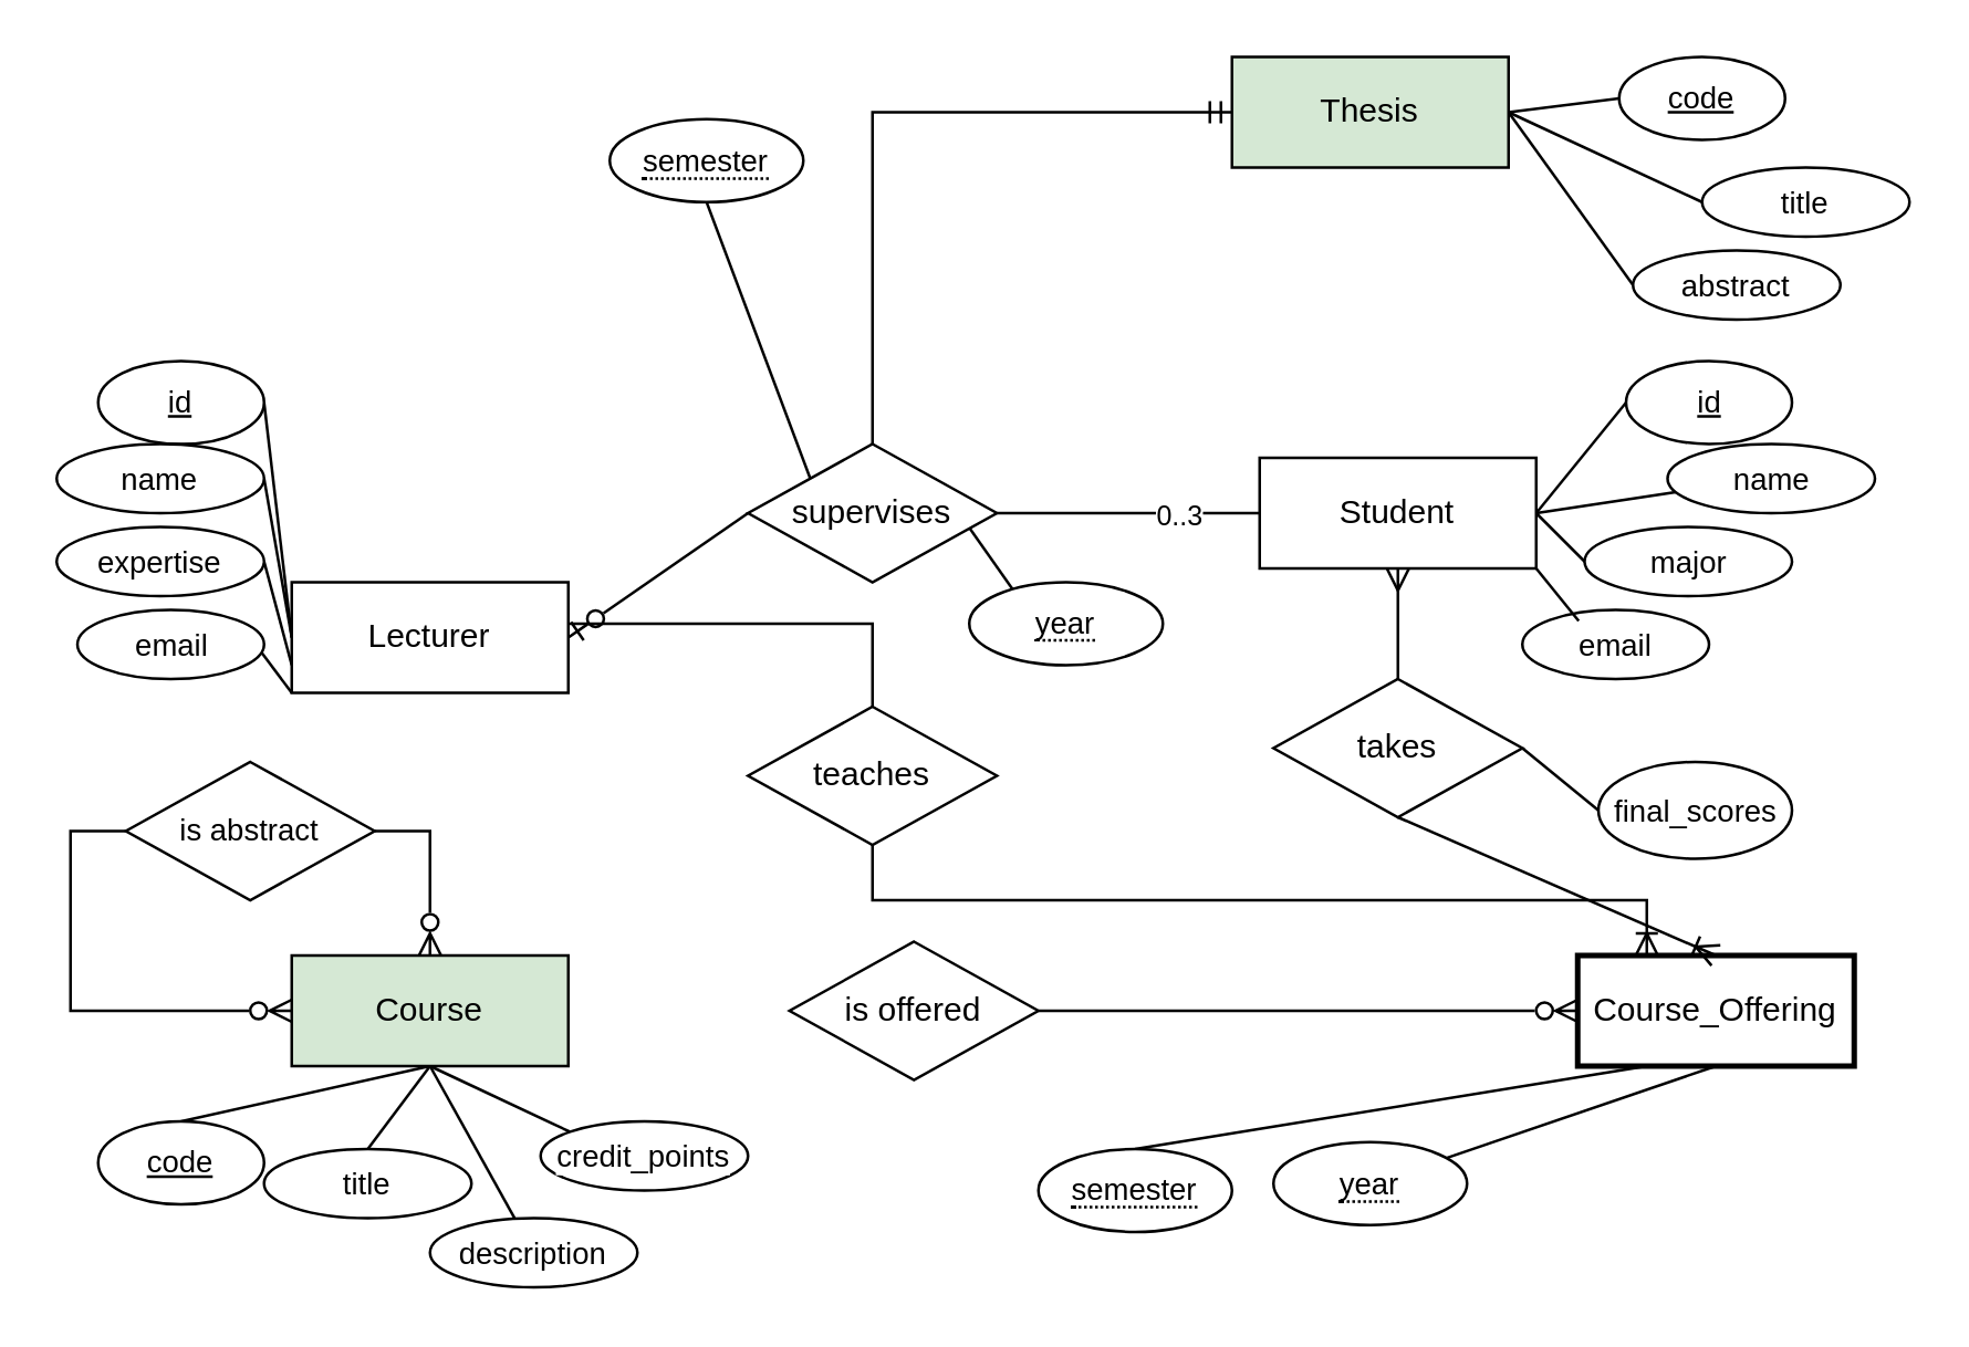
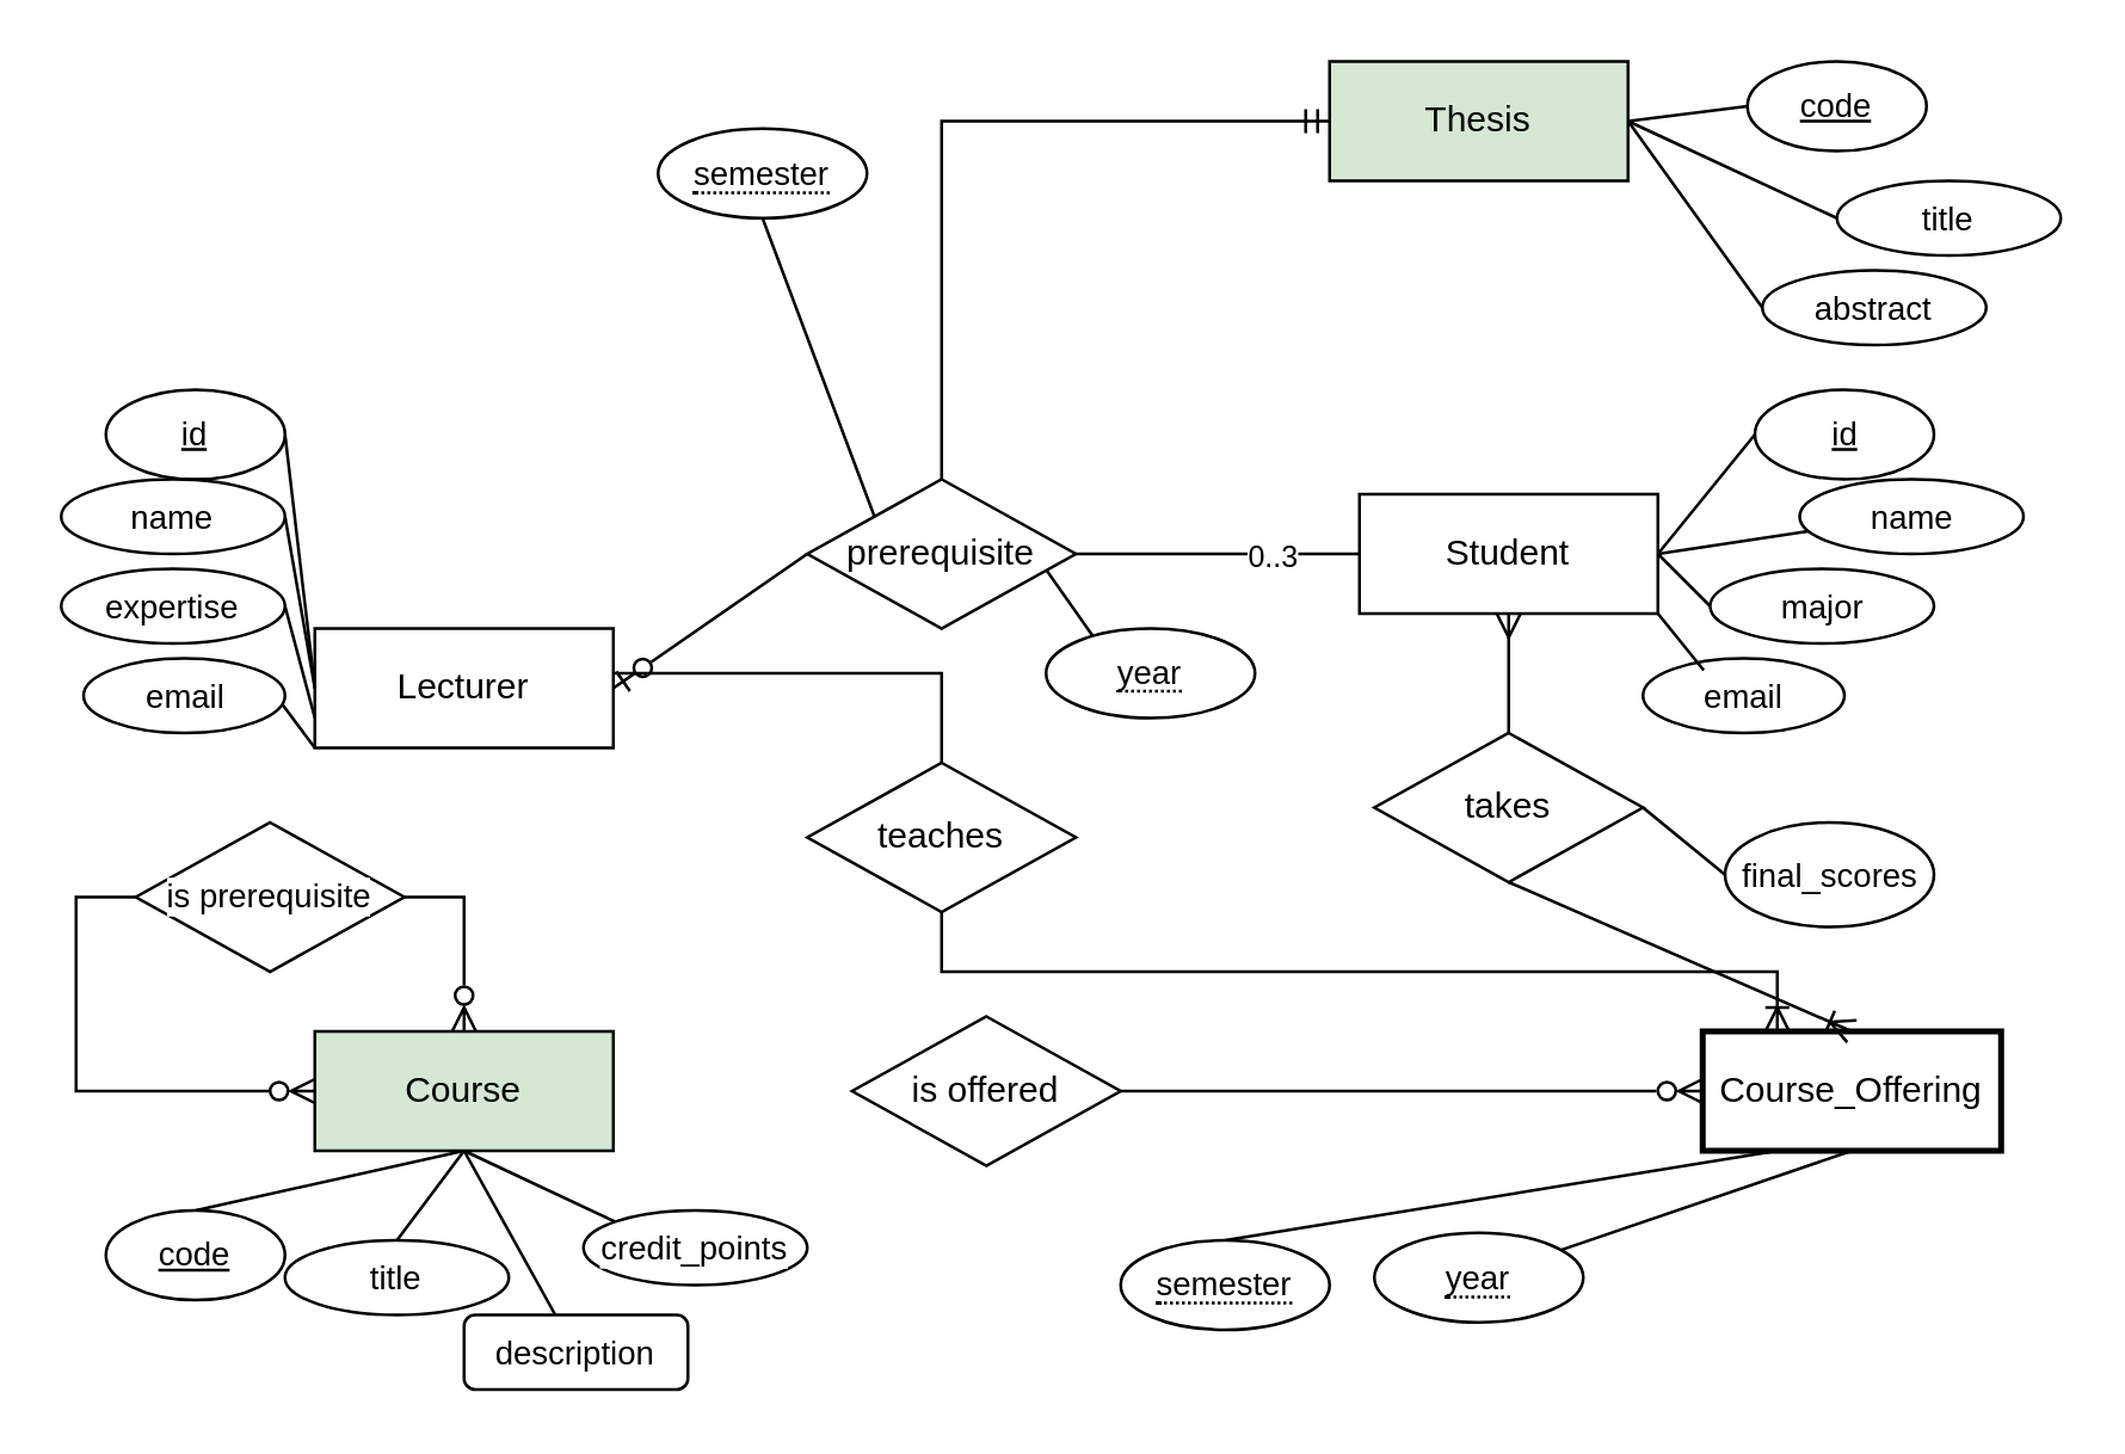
- <mxCell id="43" value="supervises" style="shape=rhombus;perimeter=rhombusPerimeter;whiteSpace=wrap;html=1;align=center;" vertex="1" parent="1"><mxGeometry x="270" y="160" width="90" height="50" as="geometry" /></mxCell>
+ <mxCell id="43" value="prerequisite" style="shape=rhombus;perimeter=rhombusPerimeter;whiteSpace=wrap;html=1;align=center;" vertex="1" parent="1"><mxGeometry x="270" y="160" width="90" height="50" as="geometry" /></mxCell>
- <mxCell id="38" value="is abstract" style="shape=rhombus;perimeter=rhombusPerimeter;whiteSpace=wrap;html=1;align=center;fontFamily=Helvetica;fontSize=11;fontColor=default;labelBackgroundColor=default;" vertex="1" parent="1"><mxGeometry x="45" y="275" width="90" height="50" as="geometry" /></mxCell>
+ <mxCell id="38" value="is prerequisite" style="shape=rhombus;perimeter=rhombusPerimeter;whiteSpace=wrap;html=1;align=center;fontFamily=Helvetica;fontSize=11;fontColor=default;labelBackgroundColor=default;" vertex="1" parent="1"><mxGeometry x="45" y="275" width="90" height="50" as="geometry" /></mxCell>
- <mxCell id="32" value="description" style="ellipse;whiteSpace=wrap;html=1;align=center;fontFamily=Helvetica;fontSize=11;fontColor=default;labelBackgroundColor=default;" vertex="1" parent="1"><mxGeometry x="155" y="440" width="75" height="25" as="geometry" /></mxCell>
+ <mxCell id="32" value="description" style="whiteSpace=wrap;html=1;align=center;fontFamily=Helvetica;fontSize=11;fontColor=default;labelBackgroundColor=default;rounded=1;" vertex="1" parent="1"><mxGeometry x="155" y="440" width="75" height="25" as="geometry" /></mxCell>
